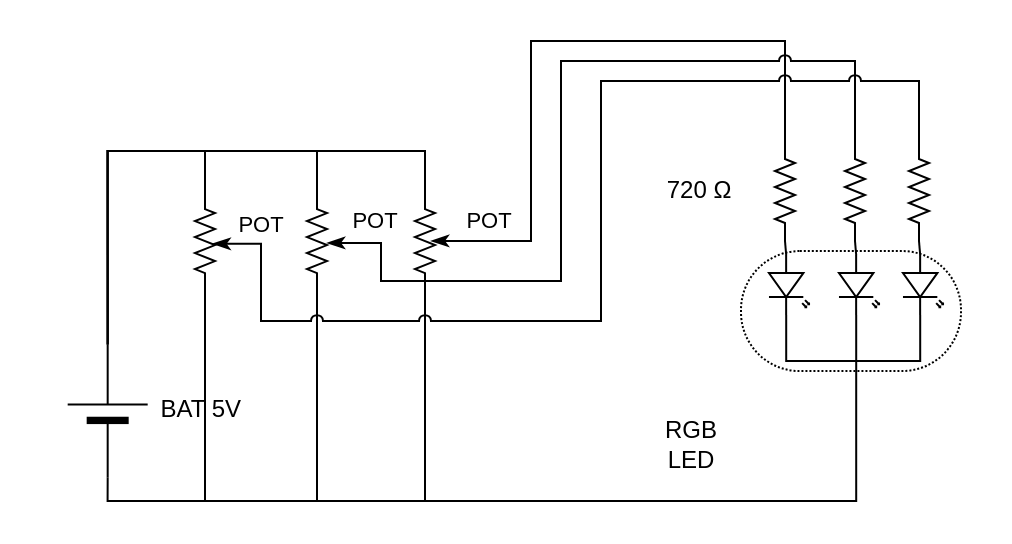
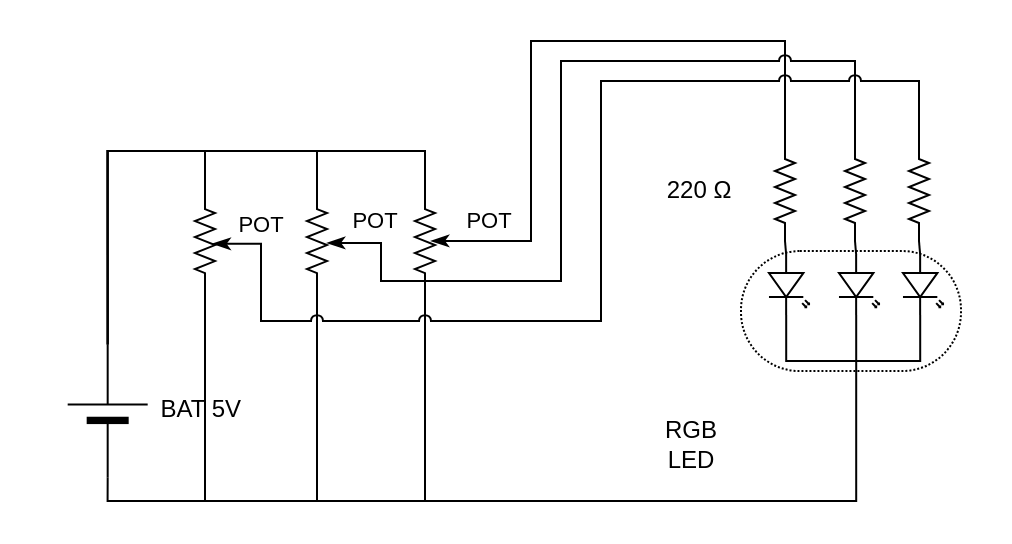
- <mxCell id="20" value="720&amp;nbsp;Ω" style="text;html=1;align=center;verticalAlign=middle;resizable=0;points=[];autosize=1;strokeColor=none;fillColor=none;" vertex="1" parent="1"><mxGeometry x="319" y="80.03" width="60" height="30" as="geometry" /></mxCell>
+ <mxCell id="20" value="220&amp;nbsp;Ω" style="text;html=1;align=center;verticalAlign=middle;resizable=0;points=[];autosize=1;strokeColor=none;fillColor=none;" vertex="1" parent="1"><mxGeometry x="319" y="80.03" width="60" height="30" as="geometry" /></mxCell>
